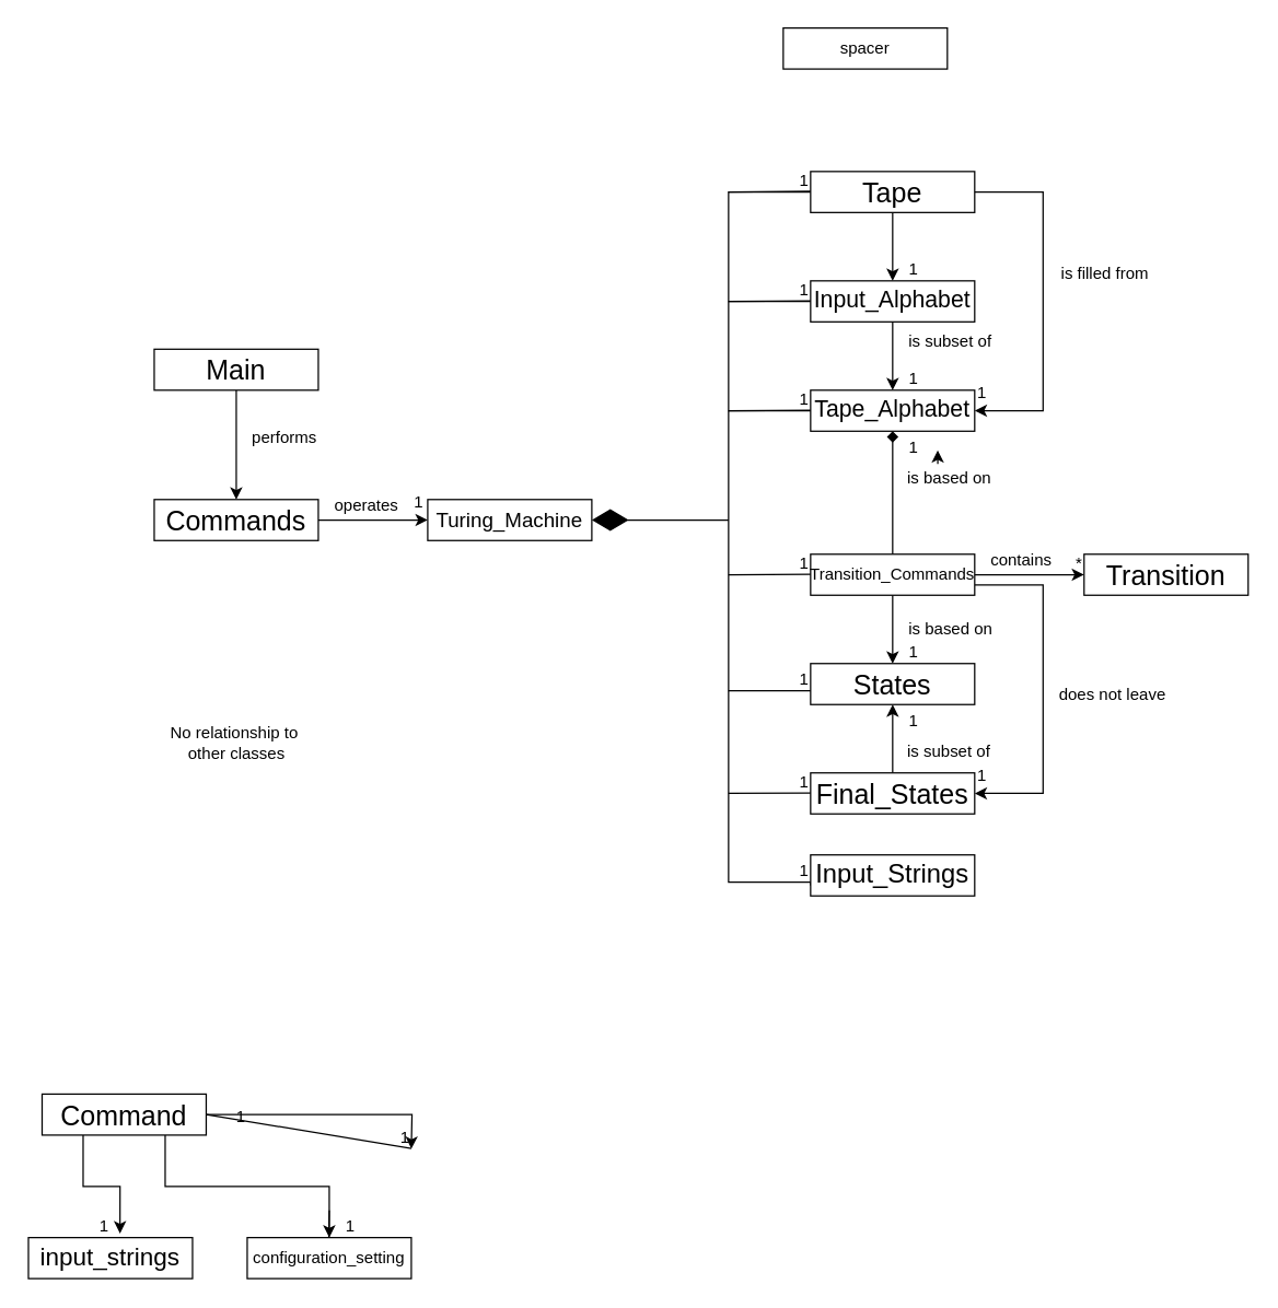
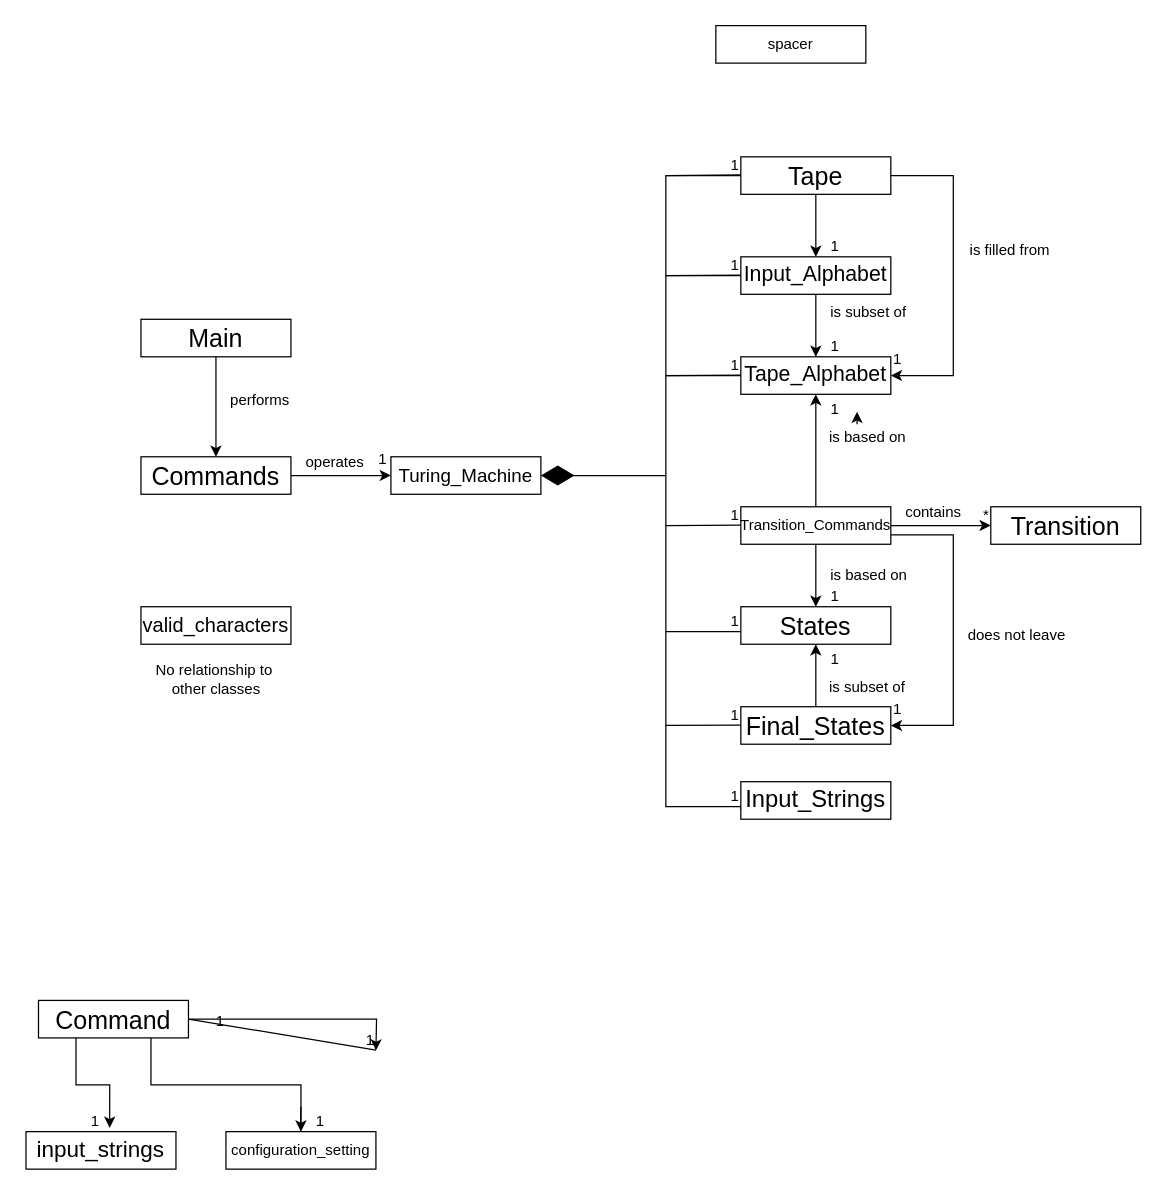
- <mxCell id="20" style="edgeStyle=orthogonalEdgeStyle;rounded=0;orthogonalLoop=1;jettySize=auto;html=1;exitX=0.5;exitY=0;exitDx=0;exitDy=0;entryX=0.5;entryY=1;entryDx=0;entryDy=0;endArrow=diamond;" parent="1" source="24" target="19" edge="1"><mxGeometry relative="1" as="geometry" /></mxCell>
+ <mxCell id="20" style="edgeStyle=orthogonalEdgeStyle;rounded=0;orthogonalLoop=1;jettySize=auto;html=1;exitX=0.5;exitY=0;exitDx=0;exitDy=0;entryX=0.5;entryY=1;entryDx=0;entryDy=0;" parent="1" source="24" target="19" edge="1"><mxGeometry relative="1" as="geometry" /></mxCell>
+ <mxCell id="72" value="&lt;font style=&quot;font-size: 16px;&quot;&gt;valid_characters&lt;/font&gt;" style="html=1;whiteSpace=wrap;" vertex="1" parent="1"><mxGeometry x="112" y="485" width="120" height="30" as="geometry" /></mxCell>
